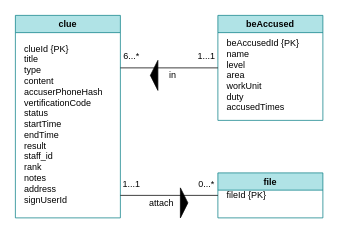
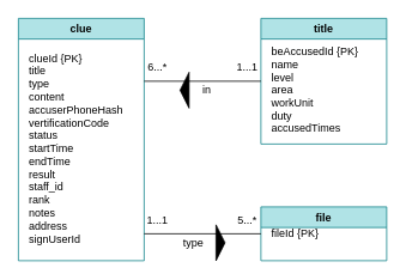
- <mxCell id="6" value="beAccused" style="swimlane;fillColor=#b0e3e6;strokeColor=#0e8088;" parent="1" vertex="1"><mxGeometry x="290" y="20" width="140" height="140" as="geometry" /></mxCell>
+ <mxCell id="6" value="title" style="swimlane;fillColor=#b0e3e6;strokeColor=#0e8088;" parent="1" vertex="1"><mxGeometry x="290" y="20" width="140" height="140" as="geometry" /></mxCell>
- <mxCell id="13" value="0...*" style="text;html=1;strokeColor=none;fillColor=none;align=center;verticalAlign=middle;whiteSpace=wrap;rounded=0;" parent="1" vertex="1"><mxGeometry x="260" y="240" width="30" height="10" as="geometry" /></mxCell>
+ <mxCell id="13" value="5...*" style="text;html=1;strokeColor=none;fillColor=none;align=center;verticalAlign=middle;whiteSpace=wrap;rounded=0;" parent="1" vertex="1"><mxGeometry x="260" y="240" width="30" height="10" as="geometry" /></mxCell>
- <mxCell id="14" value="attach" style="text;html=1;strokeColor=none;fillColor=none;align=center;verticalAlign=middle;whiteSpace=wrap;rounded=0;" parent="1" vertex="1"><mxGeometry x="190" y="260" width="50" height="20" as="geometry" /></mxCell>
+ <mxCell id="14" value="type" style="text;html=1;strokeColor=none;fillColor=none;align=center;verticalAlign=middle;whiteSpace=wrap;rounded=0;" parent="1" vertex="1"><mxGeometry x="190" y="260" width="50" height="20" as="geometry" /></mxCell>
